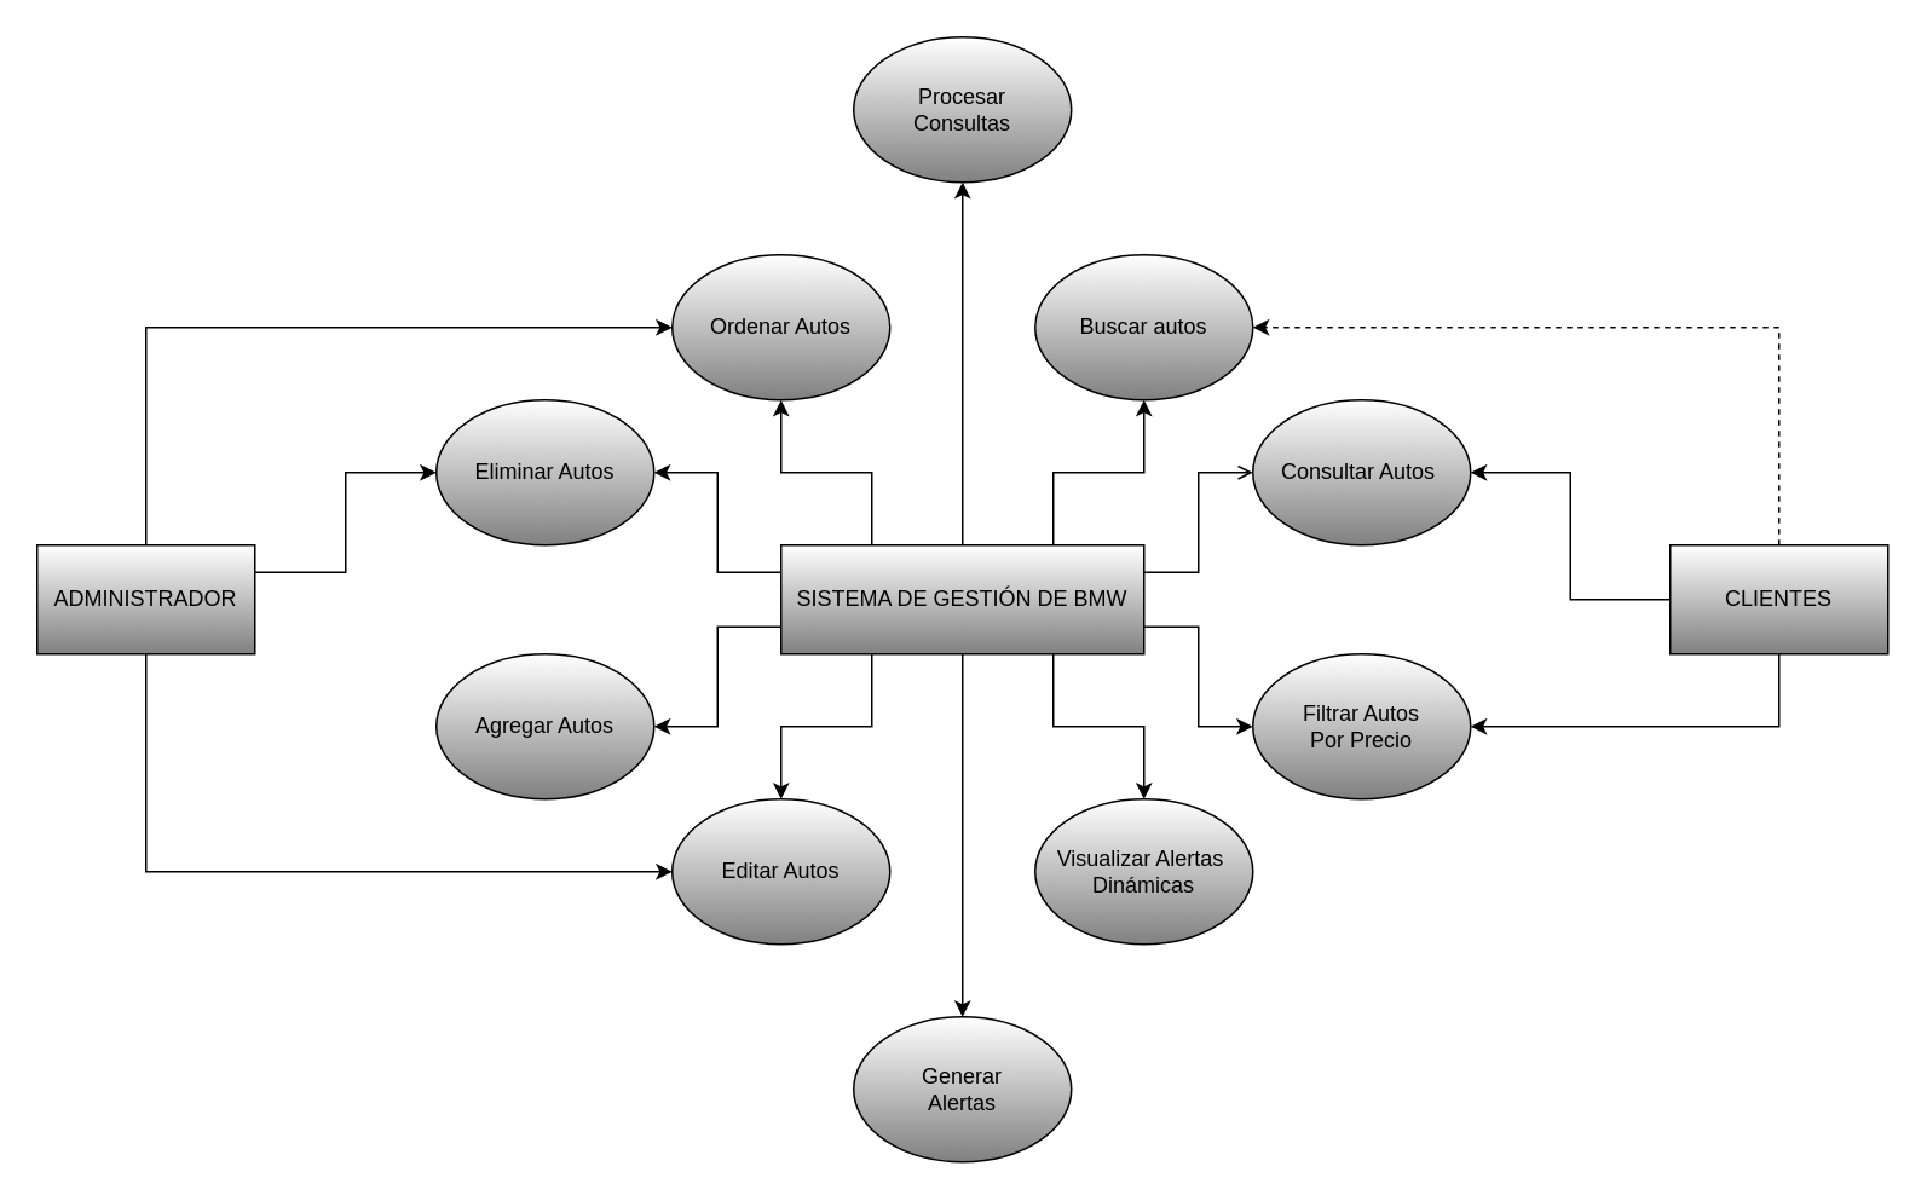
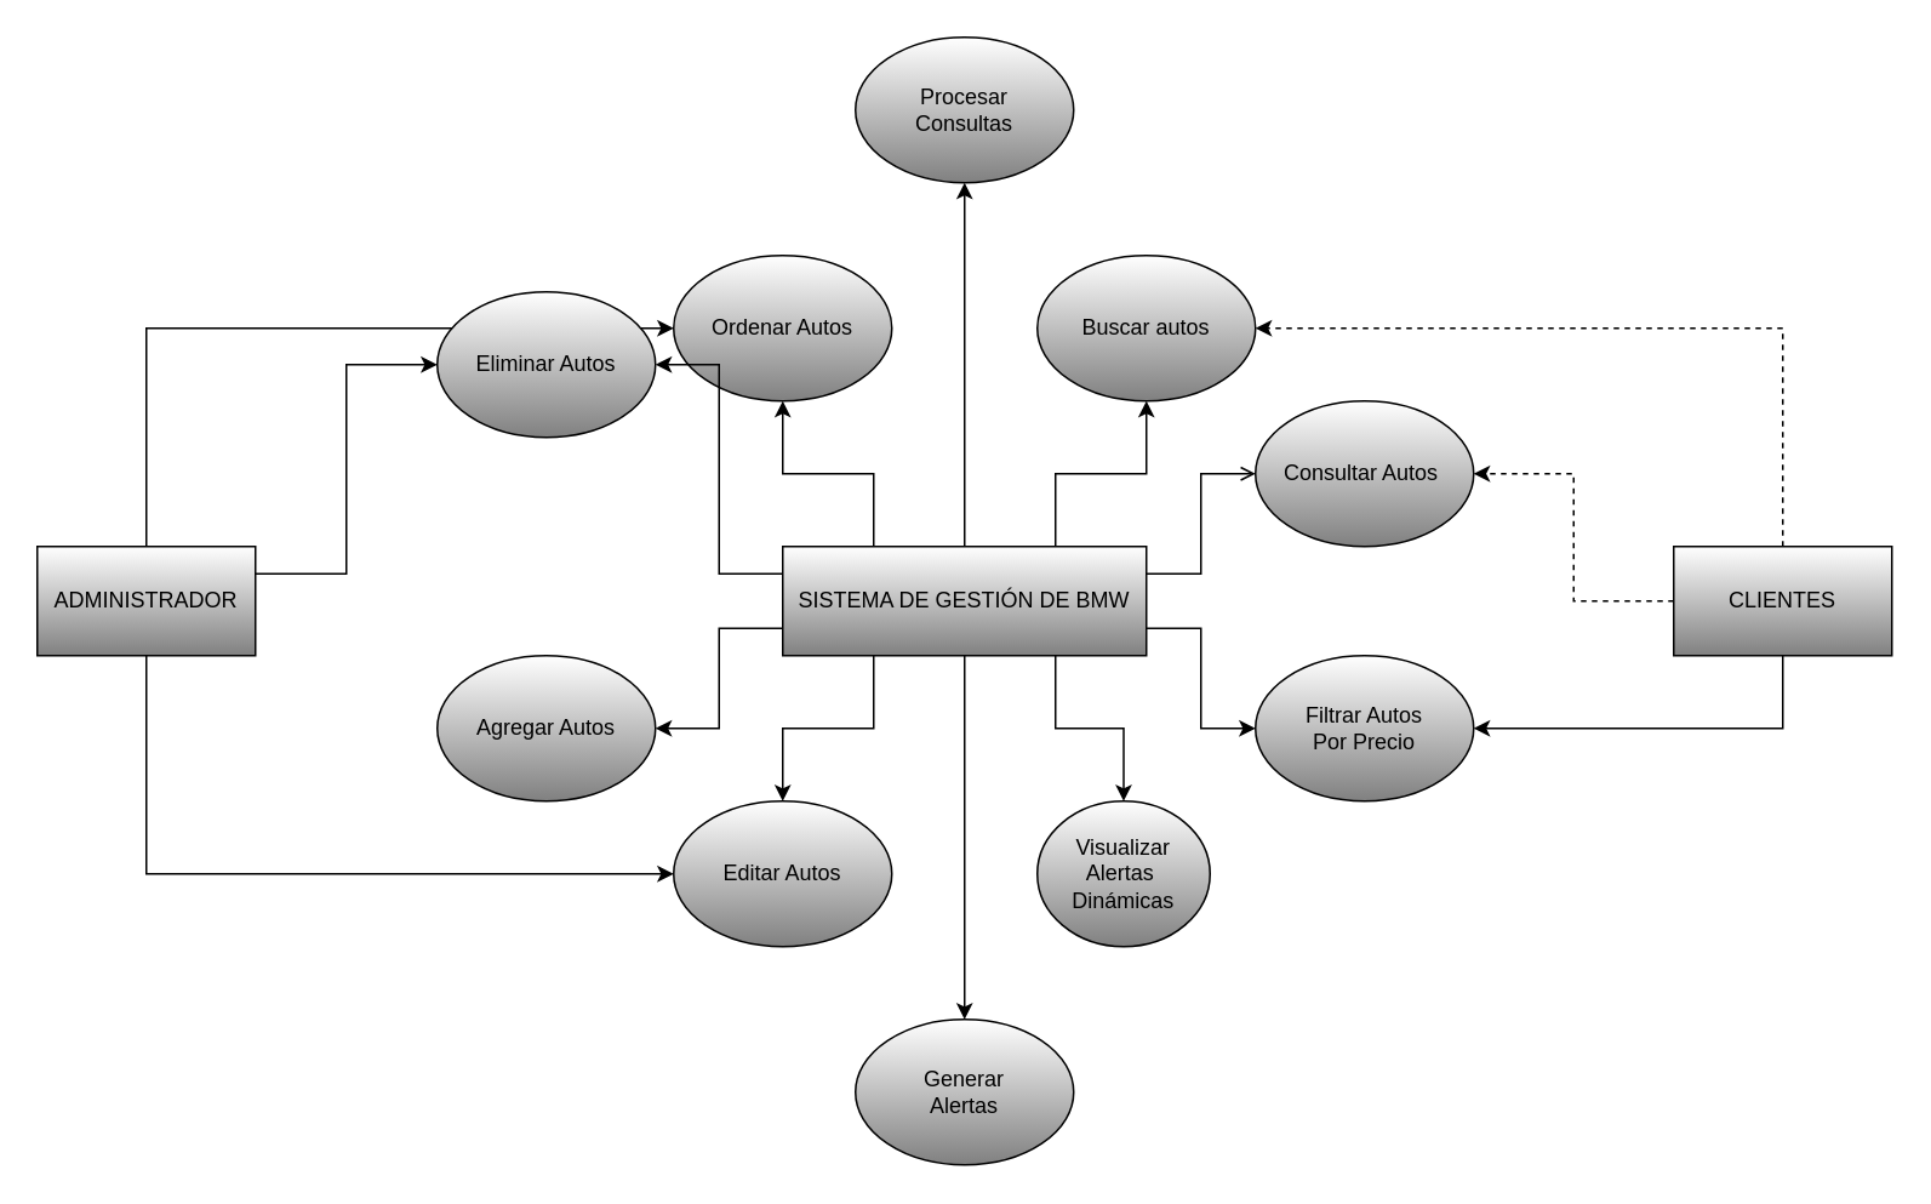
- <mxCell id="10" value="Eliminar Autos" style="ellipse;whiteSpace=wrap;html=1;rounded=0;strokeColor=default;align=center;verticalAlign=middle;fontFamily=Helvetica;fontSize=12;fontColor=default;fillColor=default;gradientColor=#808080;" vertex="1" parent="1"><mxGeometry x="240" y="220" width="120" height="80" as="geometry" /></mxCell>
+ <mxCell id="10" value="Eliminar Autos" style="ellipse;whiteSpace=wrap;html=1;rounded=0;strokeColor=default;align=center;verticalAlign=middle;fontFamily=Helvetica;fontSize=12;fontColor=default;fillColor=default;gradientColor=#808080;" vertex="1" parent="1"><mxGeometry x="240" y="160" width="120" height="80" as="geometry" /></mxCell>
- <mxCell id="14" style="edgeStyle=orthogonalEdgeStyle;rounded=0;orthogonalLoop=1;jettySize=auto;html=1;exitX=0;exitY=0.5;exitDx=0;exitDy=0;entryX=1;entryY=0.5;entryDx=0;entryDy=0;fontFamily=Helvetica;fontSize=12;fontColor=default;" edge="1" parent="1" source="16" target="17"><mxGeometry relative="1" as="geometry" /></mxCell>
+ <mxCell id="14" style="edgeStyle=orthogonalEdgeStyle;rounded=0;orthogonalLoop=1;jettySize=auto;html=1;exitX=0;exitY=0.5;exitDx=0;exitDy=0;entryX=1;entryY=0.5;entryDx=0;entryDy=0;fontFamily=Helvetica;fontSize=12;fontColor=default;dashed=1;" edge="1" parent="1" source="16" target="17"><mxGeometry relative="1" as="geometry" /></mxCell>
- <mxCell id="6" value="Visualizar Alertas&amp;nbsp;&lt;div&gt;Dinámicas&lt;/div&gt;" style="ellipse;whiteSpace=wrap;html=1;rounded=0;strokeColor=default;align=center;verticalAlign=middle;fontFamily=Helvetica;fontSize=12;fontColor=default;fillColor=default;gradientColor=#808080;" vertex="1" parent="1"><mxGeometry x="570" y="440" width="120" height="80" as="geometry" /></mxCell>
+ <mxCell id="6" value="Visualizar Alertas&amp;nbsp;&lt;div&gt;Dinámicas&lt;/div&gt;" style="ellipse;whiteSpace=wrap;html=1;rounded=0;strokeColor=default;align=center;verticalAlign=middle;fontFamily=Helvetica;fontSize=12;fontColor=default;fillColor=default;gradientColor=#808080;" vertex="1" parent="1"><mxGeometry x="570" y="440" width="95" height="80" as="geometry" /></mxCell>
